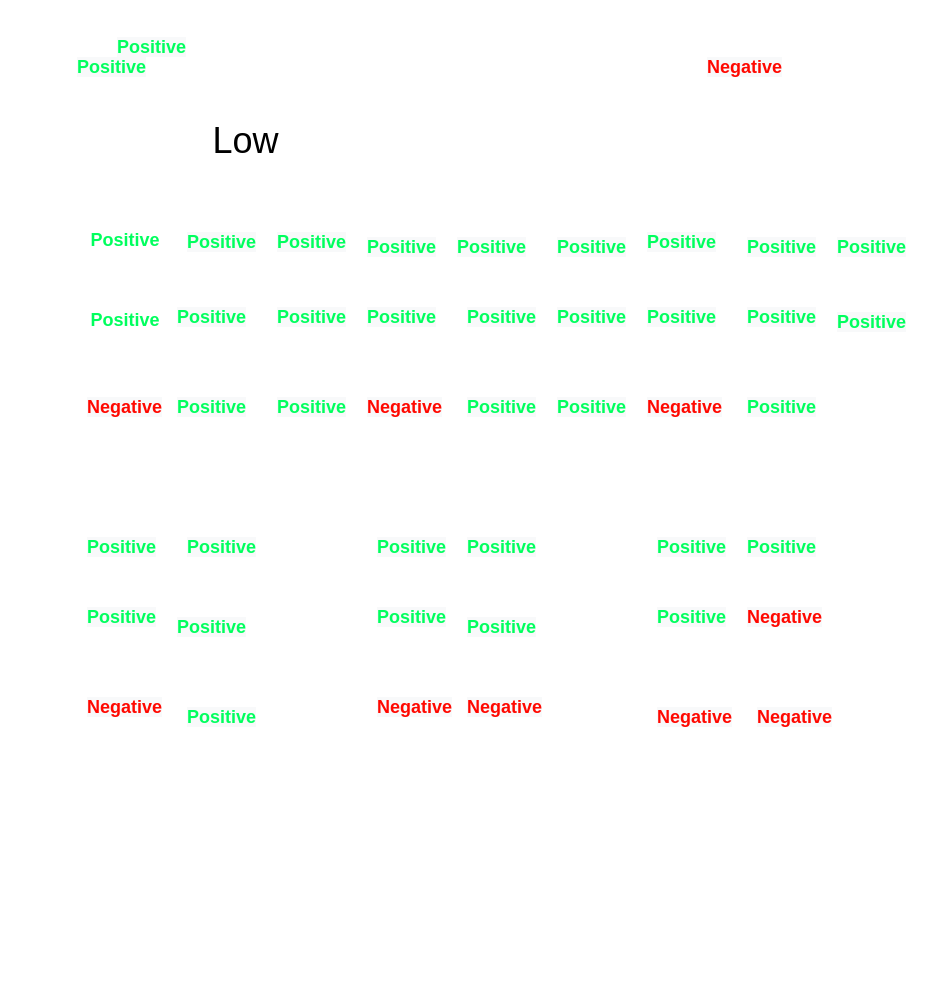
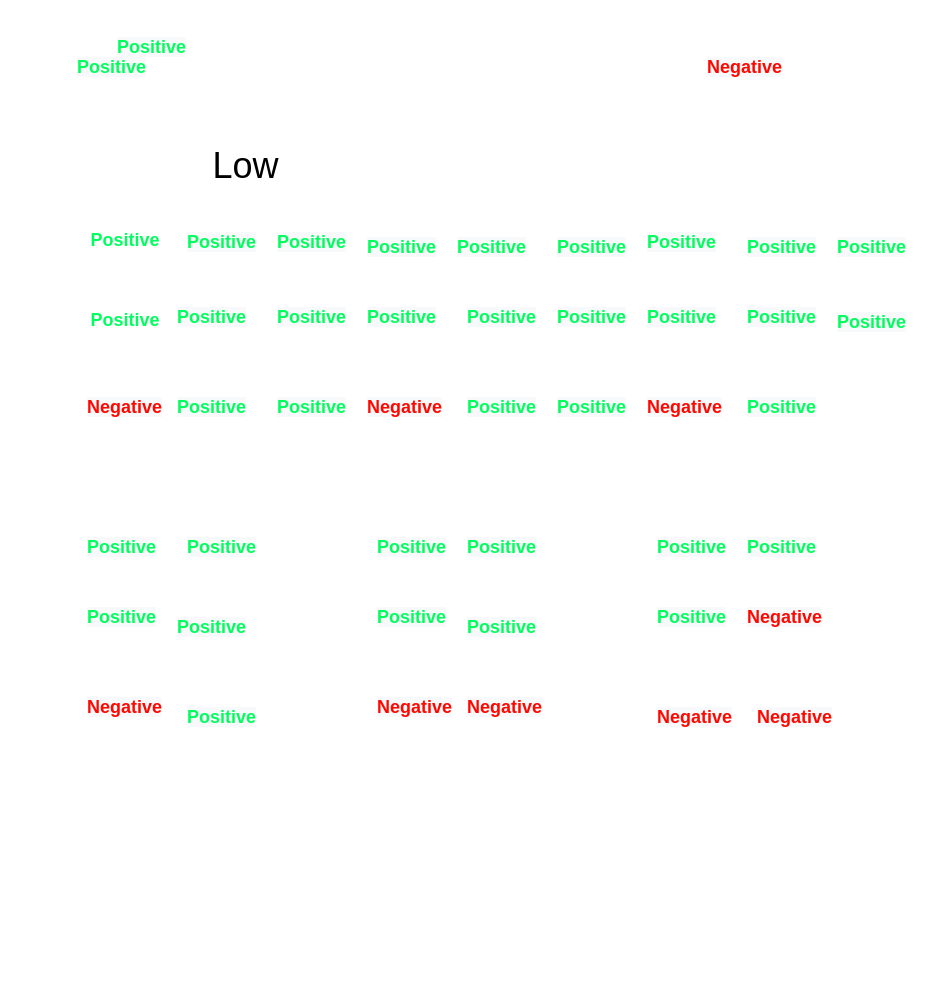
- <mxCell id="50" value="&lt;font style=&quot;background-color: rgb(255 , 255 , 255) ; font-size: 36px&quot;&gt;Low&lt;/font&gt;" style="text;html=1;align=center;verticalAlign=middle;resizable=0;points=[];autosize=1;fontSize=25;" vertex="1" parent="1"><mxGeometry x="150" y="125" width="80" height="30" as="geometry" /></mxCell>
+ <mxCell id="50" value="&lt;font style=&quot;background-color: rgb(255 , 255 , 255) ; font-size: 36px&quot;&gt;Low&lt;/font&gt;" style="text;html=1;align=center;verticalAlign=middle;resizable=0;points=[];autosize=1;fontSize=25;" vertex="1" parent="1"><mxGeometry x="150" y="150" width="80" height="30" as="geometry" /></mxCell>
